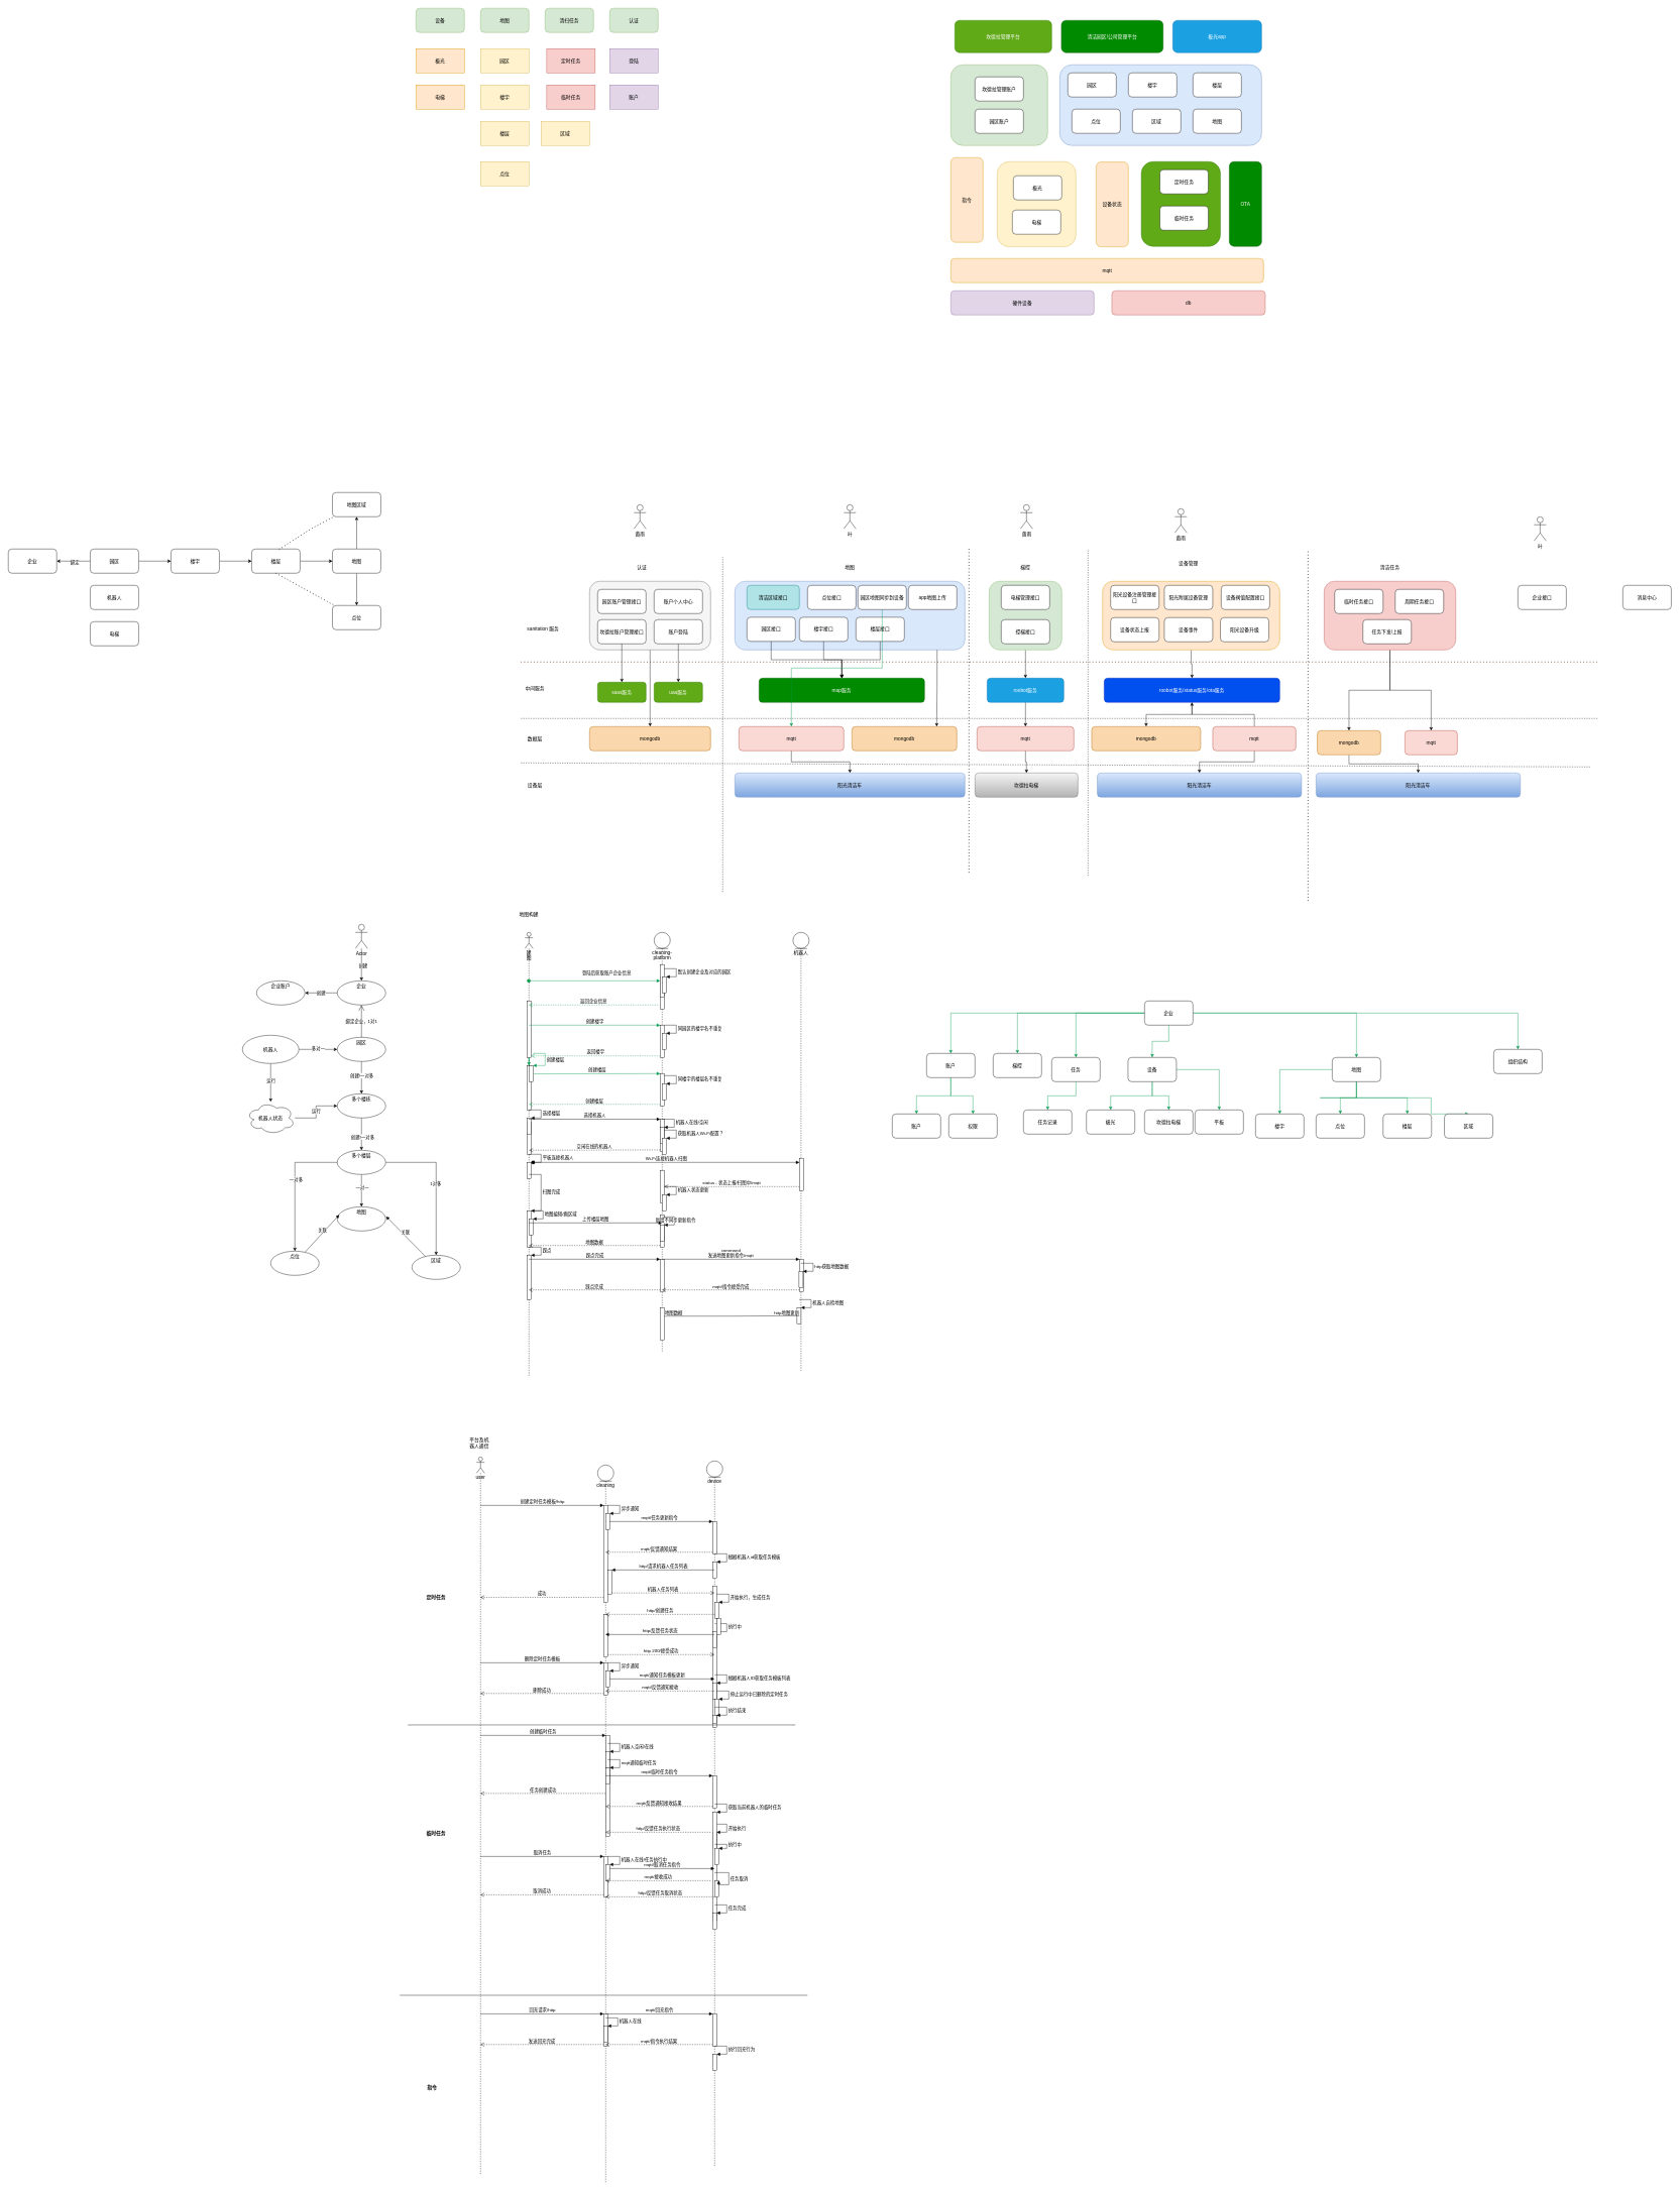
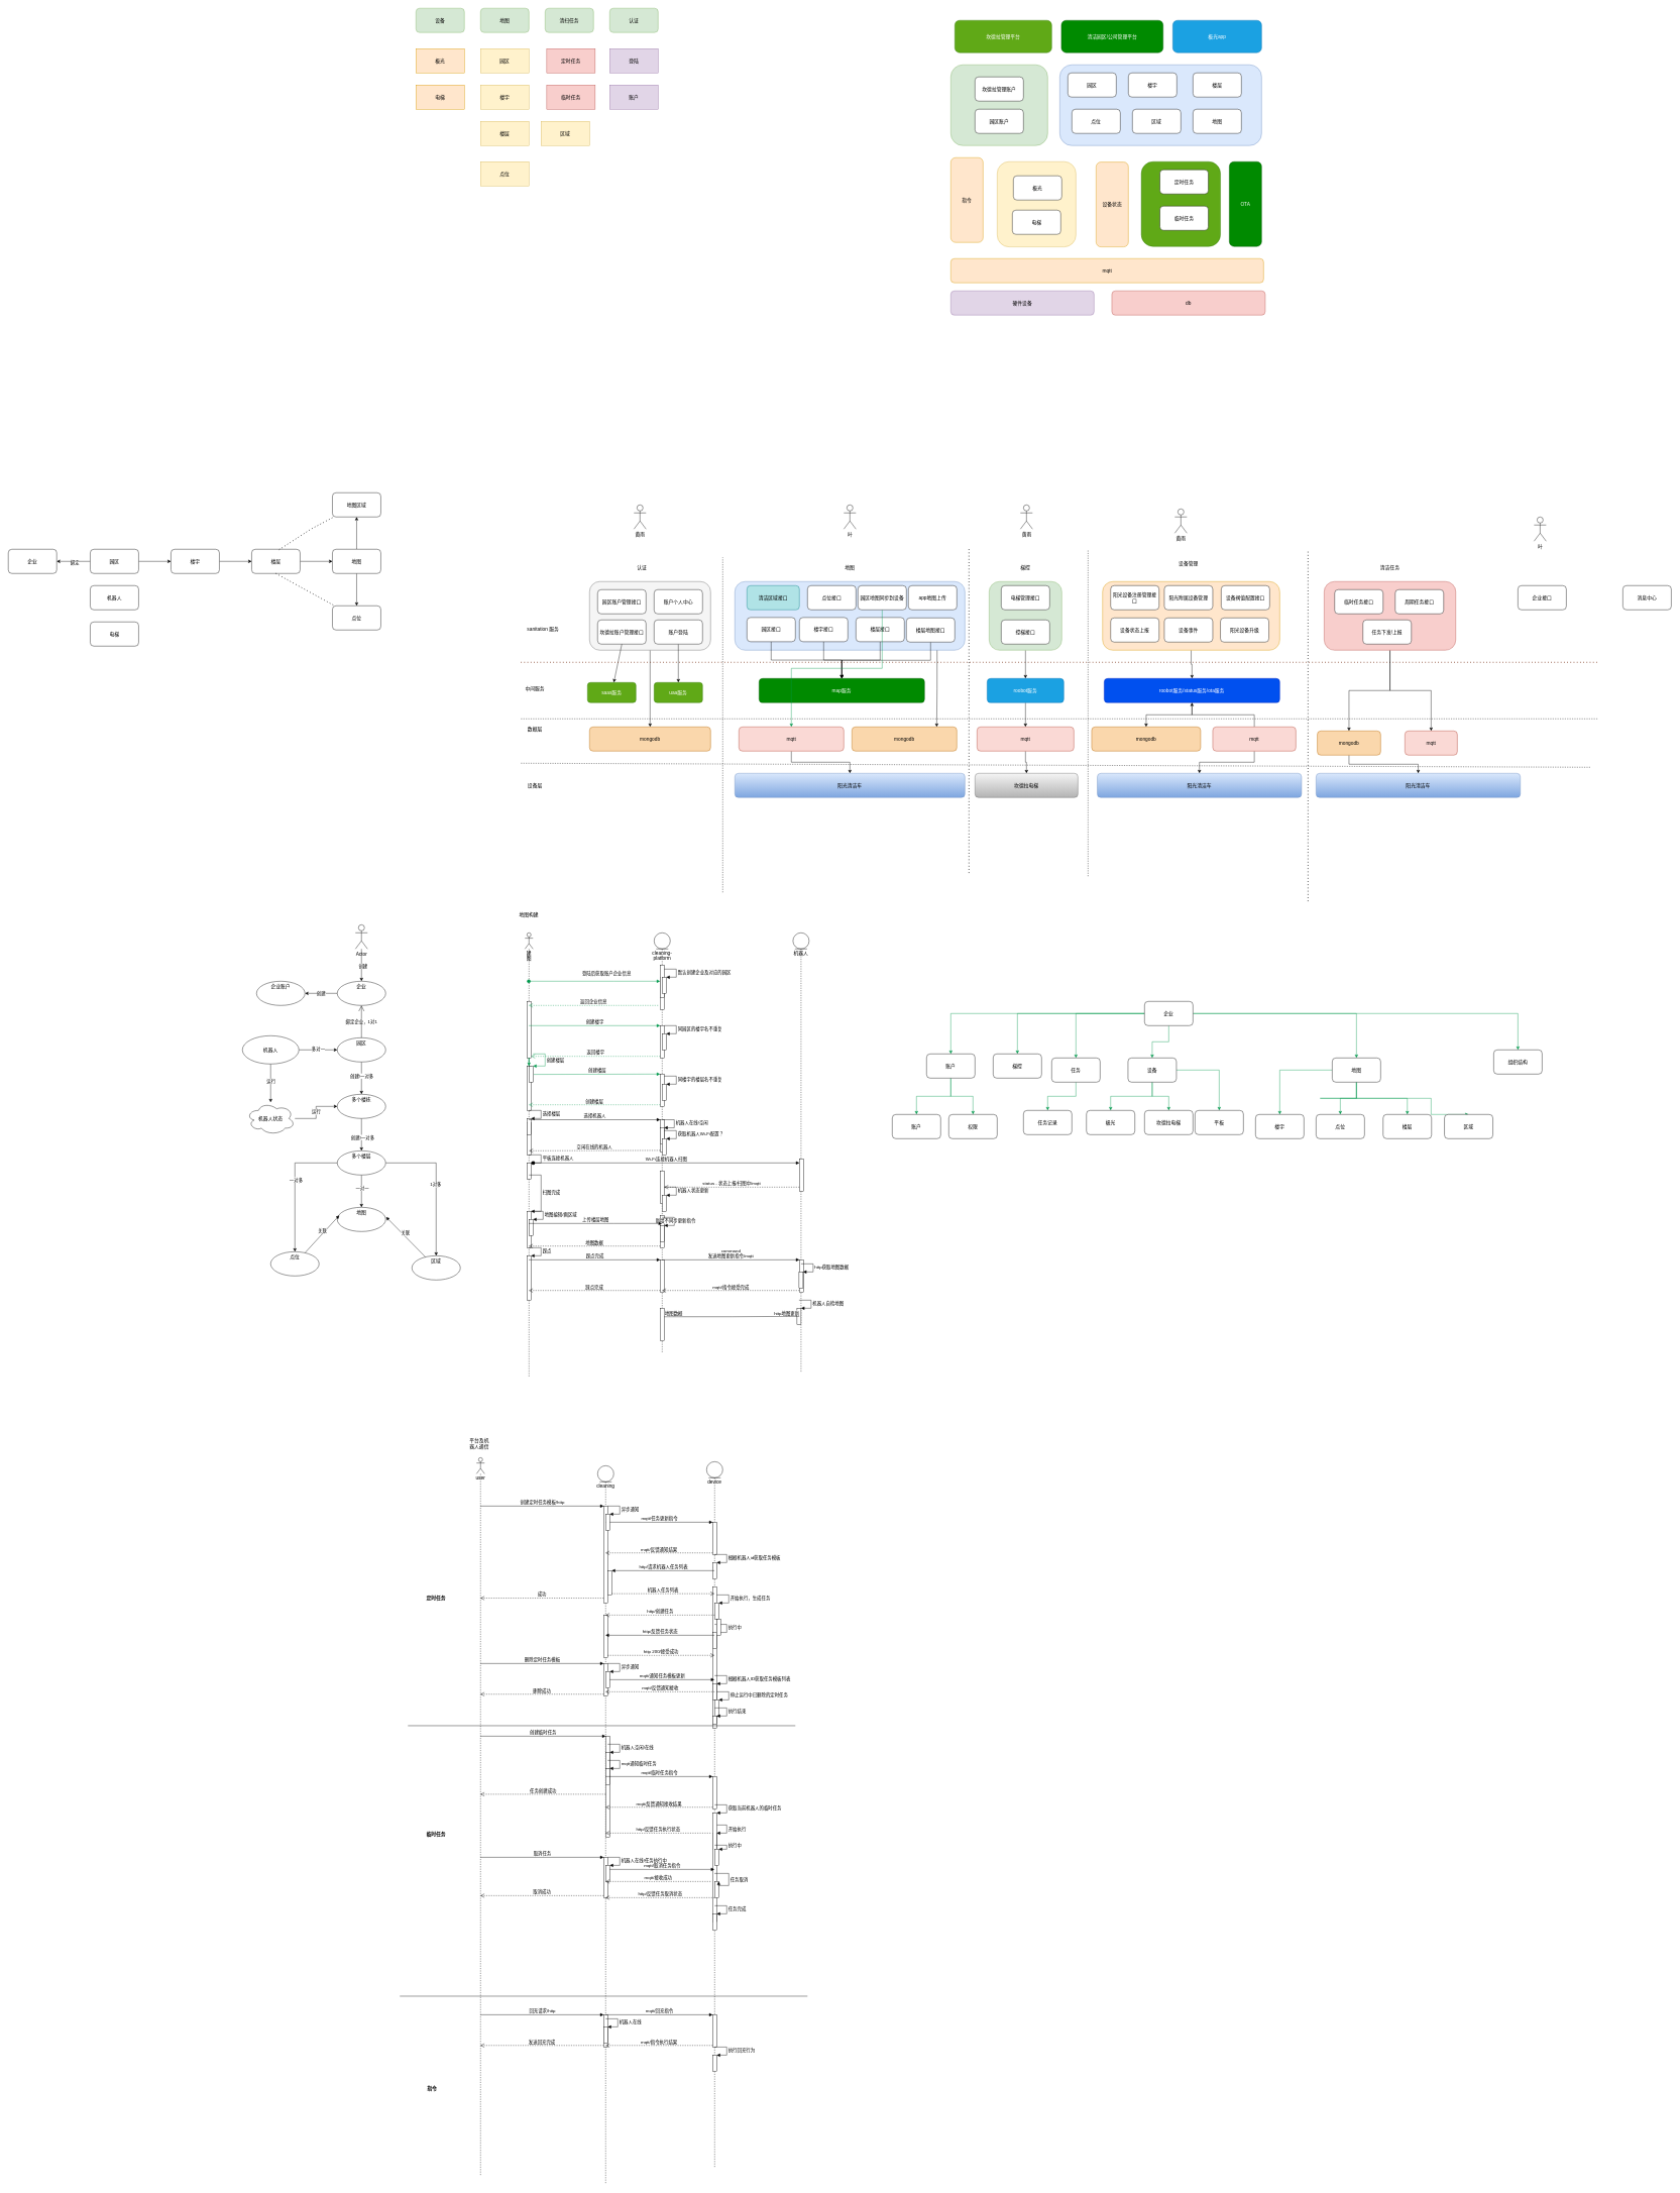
+ <mxCell id="71" value="楼层地图接口" style="rounded=1;whiteSpace=wrap;html=1;" parent="1" vertex="1"><mxGeometry x="2245" y="1530" width="120" height="60" as="geometry" /></mxCell>
+ <mxCell id="70" style="edgeStyle=orthogonalEdgeStyle;rounded=0;orthogonalLoop=1;jettySize=auto;html=1;exitX=0.5;exitY=1;exitDx=0;exitDy=0;entryX=0.5;entryY=0;entryDx=0;entryDy=0;" parent="1" source="71" target="57" edge="1"><mxGeometry relative="1" as="geometry"><mxPoint x="2295" y="1530" as="targetPoint" /></mxGeometry></mxCell>
- <mxCell id="45" value="saas服务" style="rounded=1;whiteSpace=wrap;html=1;fillColor=#60a917;fontColor=#ffffff;strokeColor=#2D7600;" parent="1" vertex="1"><mxGeometry x="1480" y="1690" width="120" height="50" as="geometry" /></mxCell>
+ <mxCell id="45" value="saas服务" style="rounded=1;whiteSpace=wrap;html=1;fillColor=#60a917;fontColor=#ffffff;strokeColor=#2D7600;" parent="1" vertex="1"><mxGeometry x="1455" y="1690" width="120" height="50" as="geometry" /></mxCell>
- <mxCell id="100" value="数据层" style="text;html=1;strokeColor=none;fillColor=none;align=center;verticalAlign=middle;whiteSpace=wrap;rounded=0;" parent="1" vertex="1"><mxGeometry x="1270" y="1815" width="110" height="30" as="geometry" /></mxCell>
+ <mxCell id="100" value="数据层" style="text;html=1;strokeColor=none;fillColor=none;align=center;verticalAlign=middle;whiteSpace=wrap;rounded=0;" parent="1" vertex="1"><mxGeometry x="1270" y="1790" width="110" height="30" as="geometry" /></mxCell>
